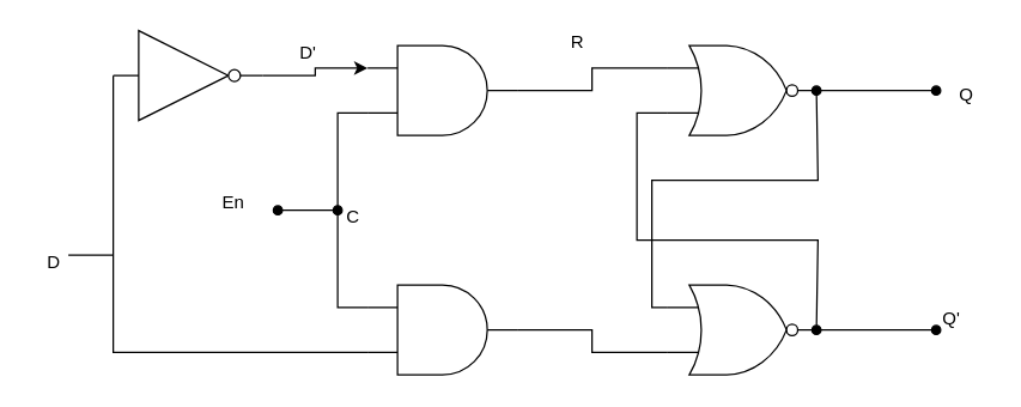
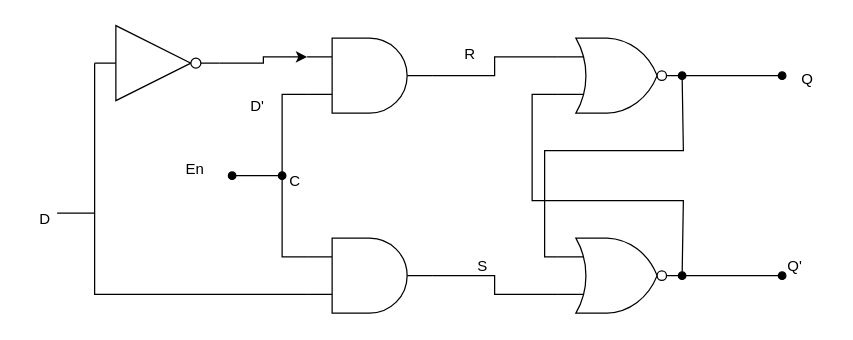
- <mxCell id="21" value="R" style="text;html=1;align=center;verticalAlign=middle;resizable=0;points=[];autosize=1;strokeColor=none;fillColor=none;" vertex="1" parent="1"><mxGeometry x="370" y="13" width="30" height="30" as="geometry" /></mxCell>
+ <mxCell id="21" value="R" style="text;html=1;align=center;verticalAlign=middle;resizable=0;points=[];autosize=1;strokeColor=none;fillColor=none;" vertex="1" parent="1"><mxGeometry x="360" y="28" width="30" height="30" as="geometry" /></mxCell>
- <mxCell id="20" value="D'" style="text;html=1;align=center;verticalAlign=middle;resizable=0;points=[];autosize=1;strokeColor=none;fillColor=none;" vertex="1" parent="1"><mxGeometry x="190" y="20" width="30" height="30" as="geometry" /></mxCell>
+ <mxCell id="20" value="D'" style="text;html=1;align=center;verticalAlign=middle;resizable=0;points=[];autosize=1;strokeColor=none;fillColor=none;" vertex="1" parent="1"><mxGeometry x="190" y="70" width="30" height="30" as="geometry" /></mxCell>
+ <mxCell id="23" value="S" style="text;html=1;align=center;verticalAlign=middle;resizable=0;points=[];autosize=1;strokeColor=none;fillColor=none;" vertex="1" parent="1"><mxGeometry x="370" y="198" width="30" height="30" as="geometry" /></mxCell>
